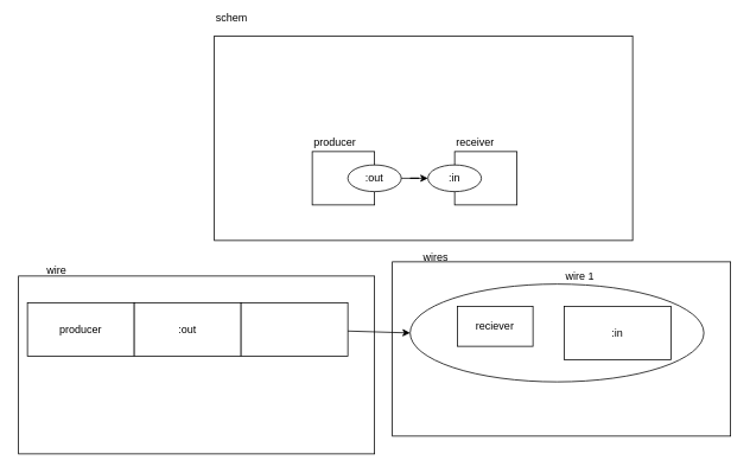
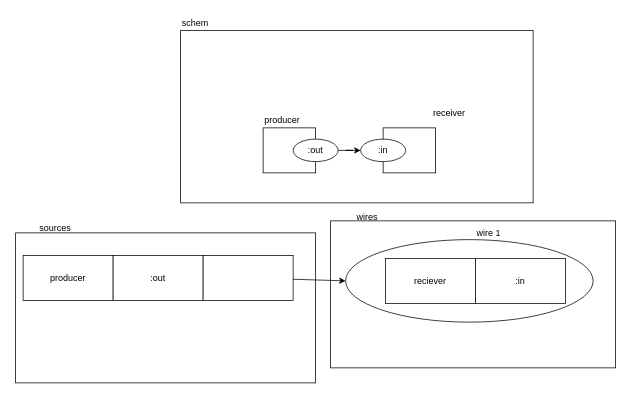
- <mxCell id="7" value="schem" style="text;html=1;resizable=0;points=[];autosize=1;align=left;verticalAlign=top;spacingTop=-4;" parent="1" vertex="1"><mxGeometry x="240" y="10" width="50" height="20" as="geometry" /></mxCell>
+ <mxCell id="7" value="schem" style="text;html=1;resizable=0;points=[];autosize=1;align=left;verticalAlign=top;spacingTop=-4;" parent="1" vertex="1"><mxGeometry x="240" y="20" width="50" height="20" as="geometry" /></mxCell>
- <mxCell id="12" value="receiver" style="text;html=1;resizable=0;points=[];autosize=1;align=left;verticalAlign=top;spacingTop=-4;" parent="1" vertex="1"><mxGeometry x="510" y="150" width="60" height="20" as="geometry" /></mxCell>
+ <mxCell id="12" value="receiver" style="text;html=1;resizable=0;points=[];autosize=1;align=left;verticalAlign=top;spacingTop=-4;" parent="1" vertex="1"><mxGeometry x="575" y="140" width="60" height="20" as="geometry" /></mxCell>
- <mxCell id="20" value="wire" style="text;html=1;resizable=0;points=[];autosize=1;align=left;verticalAlign=top;spacingTop=-4;" vertex="1" parent="1"><mxGeometry x="50" y="294" width="60" height="20" as="geometry" /></mxCell>
+ <mxCell id="20" value="sources" style="text;html=1;resizable=0;points=[];autosize=1;align=left;verticalAlign=top;spacingTop=-4;" vertex="1" parent="1"><mxGeometry x="50" y="294" width="60" height="20" as="geometry" /></mxCell>
- <mxCell id="16" value="reciever" style="rounded=0;whiteSpace=wrap;html=1;" vertex="1" parent="1"><mxGeometry x="513" y="344" width="85" height="45" as="geometry" /></mxCell>
+ <mxCell id="16" value="reciever" style="rounded=0;whiteSpace=wrap;html=1;" vertex="1" parent="1"><mxGeometry x="513" y="344" width="120" height="60" as="geometry" /></mxCell>
